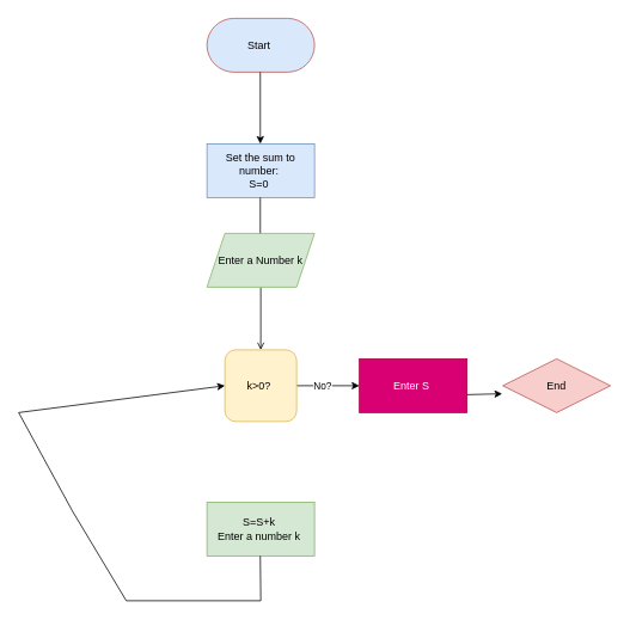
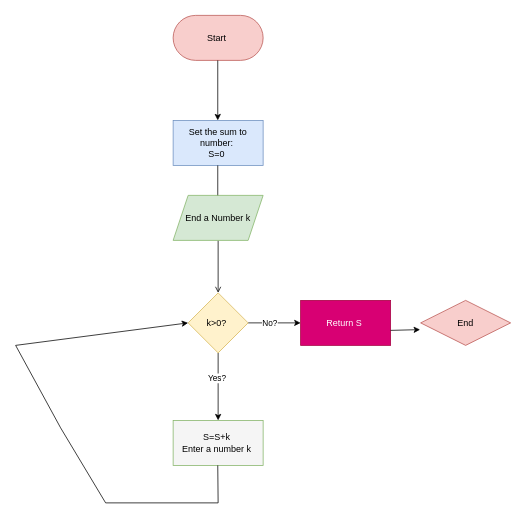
- <mxCell id="2" value="Start&amp;nbsp;" style="rounded=1;whiteSpace=wrap;html=1;arcSize=50;fillColor=#dae8fc;strokeColor=#b85450;" vertex="1" parent="1"><mxGeometry x="230" y="20" width="120" height="60" as="geometry" /></mxCell>
+ <mxCell id="2" value="Start&amp;nbsp;" style="rounded=1;whiteSpace=wrap;html=1;arcSize=50;fillColor=#f8cecc;strokeColor=#b85450;" vertex="1" parent="1"><mxGeometry x="230" y="20" width="120" height="60" as="geometry" /></mxCell>
- <mxCell id="7" value="Enter a Number k" style="shape=parallelogram;perimeter=parallelogramPerimeter;whiteSpace=wrap;html=1;fixedSize=1;fillColor=#d5e8d4;strokeColor=#82b366;" vertex="1" parent="1"><mxGeometry x="230" y="260" width="120" height="60" as="geometry" /></mxCell>
+ <mxCell id="7" value="End a Number k" style="shape=parallelogram;perimeter=parallelogramPerimeter;whiteSpace=wrap;html=1;fixedSize=1;fillColor=#d5e8d4;strokeColor=#82b366;" vertex="1" parent="1"><mxGeometry x="230" y="260" width="120" height="60" as="geometry" /></mxCell>
- <mxCell id="12" value="k&amp;gt;0?&amp;nbsp;" style="whiteSpace=wrap;html=1;fillColor=#fff2cc;strokeColor=#d6b656;rounded=1;" vertex="1" parent="1"><mxGeometry x="250" y="390" width="80" height="80" as="geometry" /></mxCell>
+ <mxCell id="12" value="k&amp;gt;0?&amp;nbsp;" style="rhombus;whiteSpace=wrap;html=1;fillColor=#fff2cc;strokeColor=#d6b656;" vertex="1" parent="1"><mxGeometry x="250" y="390" width="80" height="80" as="geometry" /></mxCell>
- <mxCell id="15" value="Enter S&amp;nbsp;" style="rounded=0;whiteSpace=wrap;html=1;fillColor=#d80073;fontColor=#ffffff;strokeColor=#A50040;" vertex="1" parent="1"><mxGeometry x="400" y="400" width="120" height="60" as="geometry" /></mxCell>
+ <mxCell id="15" value="Return S&amp;nbsp;" style="rounded=0;whiteSpace=wrap;html=1;fillColor=#d80073;fontColor=#ffffff;strokeColor=#A50040;" vertex="1" parent="1"><mxGeometry x="400" y="400" width="120" height="60" as="geometry" /></mxCell>
+ <mxCell id="10" value="" style="edgeStyle=orthogonalEdgeStyle;rounded=0;orthogonalLoop=1;jettySize=auto;html=1;" edge="1" parent="1" source="12" target="13"><mxGeometry relative="1" as="geometry" /></mxCell>
+ <mxCell id="11" value="Yes?&amp;nbsp;" style="edgeLabel;html=1;align=center;verticalAlign=middle;resizable=0;points=[];" vertex="1" connectable="0" parent="10"><mxGeometry x="-0.267" y="-1" relative="1" as="geometry"><mxPoint as="offset" /></mxGeometry></mxCell>
- <mxCell id="13" value="S=S+k&amp;nbsp;&lt;br&gt;Enter a number k&amp;nbsp;" style="whiteSpace=wrap;html=1;fillColor=#d5e8d4;strokeColor=#82b366;" vertex="1" parent="1"><mxGeometry x="230" y="560" width="120" height="60" as="geometry" /></mxCell>
+ <mxCell id="13" value="S=S+k&amp;nbsp;&lt;br&gt;Enter a number k&amp;nbsp;" style="whiteSpace=wrap;html=1;fillColor=#f5f5f5;strokeColor=#82b366;" vertex="1" parent="1"><mxGeometry x="230" y="560" width="120" height="60" as="geometry" /></mxCell>
